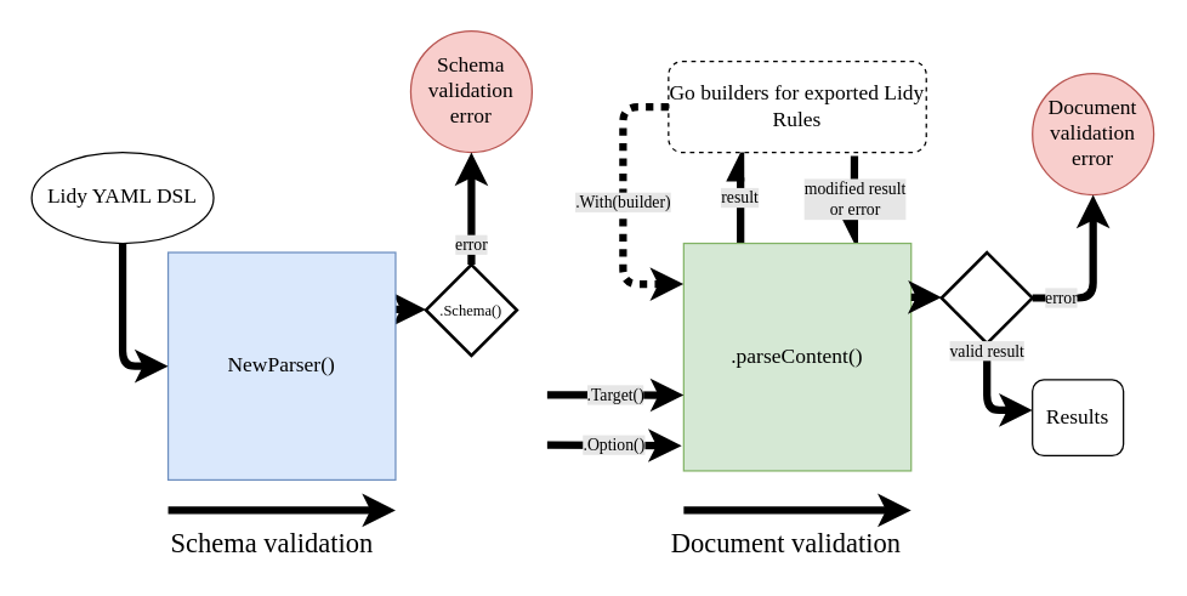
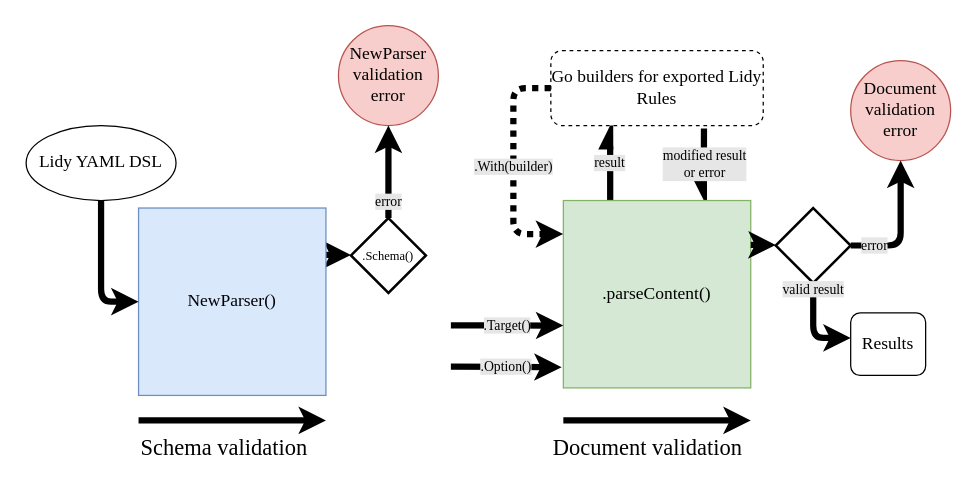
- <mxCell id="9" value="&lt;div style=&quot;font-size: 14px;&quot;&gt;&lt;font style=&quot;font-size: 14px;&quot;&gt;Schema&lt;/font&gt;&lt;/div&gt;&lt;div style=&quot;font-size: 14px;&quot;&gt;&lt;font style=&quot;font-size: 14px;&quot;&gt;validation&lt;/font&gt;&lt;/div&gt;&lt;div style=&quot;font-size: 14px;&quot;&gt;&lt;font style=&quot;font-size: 14px;&quot;&gt;error&lt;br style=&quot;font-size: 14px;&quot;&gt;&lt;/font&gt;&lt;/div&gt;" style="ellipse;whiteSpace=wrap;html=1;aspect=fixed;fillColor=#f8cecc;strokeColor=#b85450;fontFamily=CMU Sans Serif;fontSize=14;" parent="1" vertex="1"><mxGeometry x="270" y="20" width="80" height="80" as="geometry" /></mxCell>
+ <mxCell id="9" value="&lt;div style=&quot;font-size: 14px;&quot;&gt;&lt;font style=&quot;font-size: 14px;&quot;&gt;NewParser&lt;/font&gt;&lt;/div&gt;&lt;div style=&quot;font-size: 14px;&quot;&gt;&lt;font style=&quot;font-size: 14px;&quot;&gt;validation&lt;/font&gt;&lt;/div&gt;&lt;div style=&quot;font-size: 14px;&quot;&gt;&lt;font style=&quot;font-size: 14px;&quot;&gt;error&lt;br style=&quot;font-size: 14px;&quot;&gt;&lt;/font&gt;&lt;/div&gt;" style="ellipse;whiteSpace=wrap;html=1;aspect=fixed;fillColor=#f8cecc;strokeColor=#b85450;fontFamily=CMU Sans Serif;fontSize=14;" parent="1" vertex="1"><mxGeometry x="270" y="20" width="80" height="80" as="geometry" /></mxCell>
